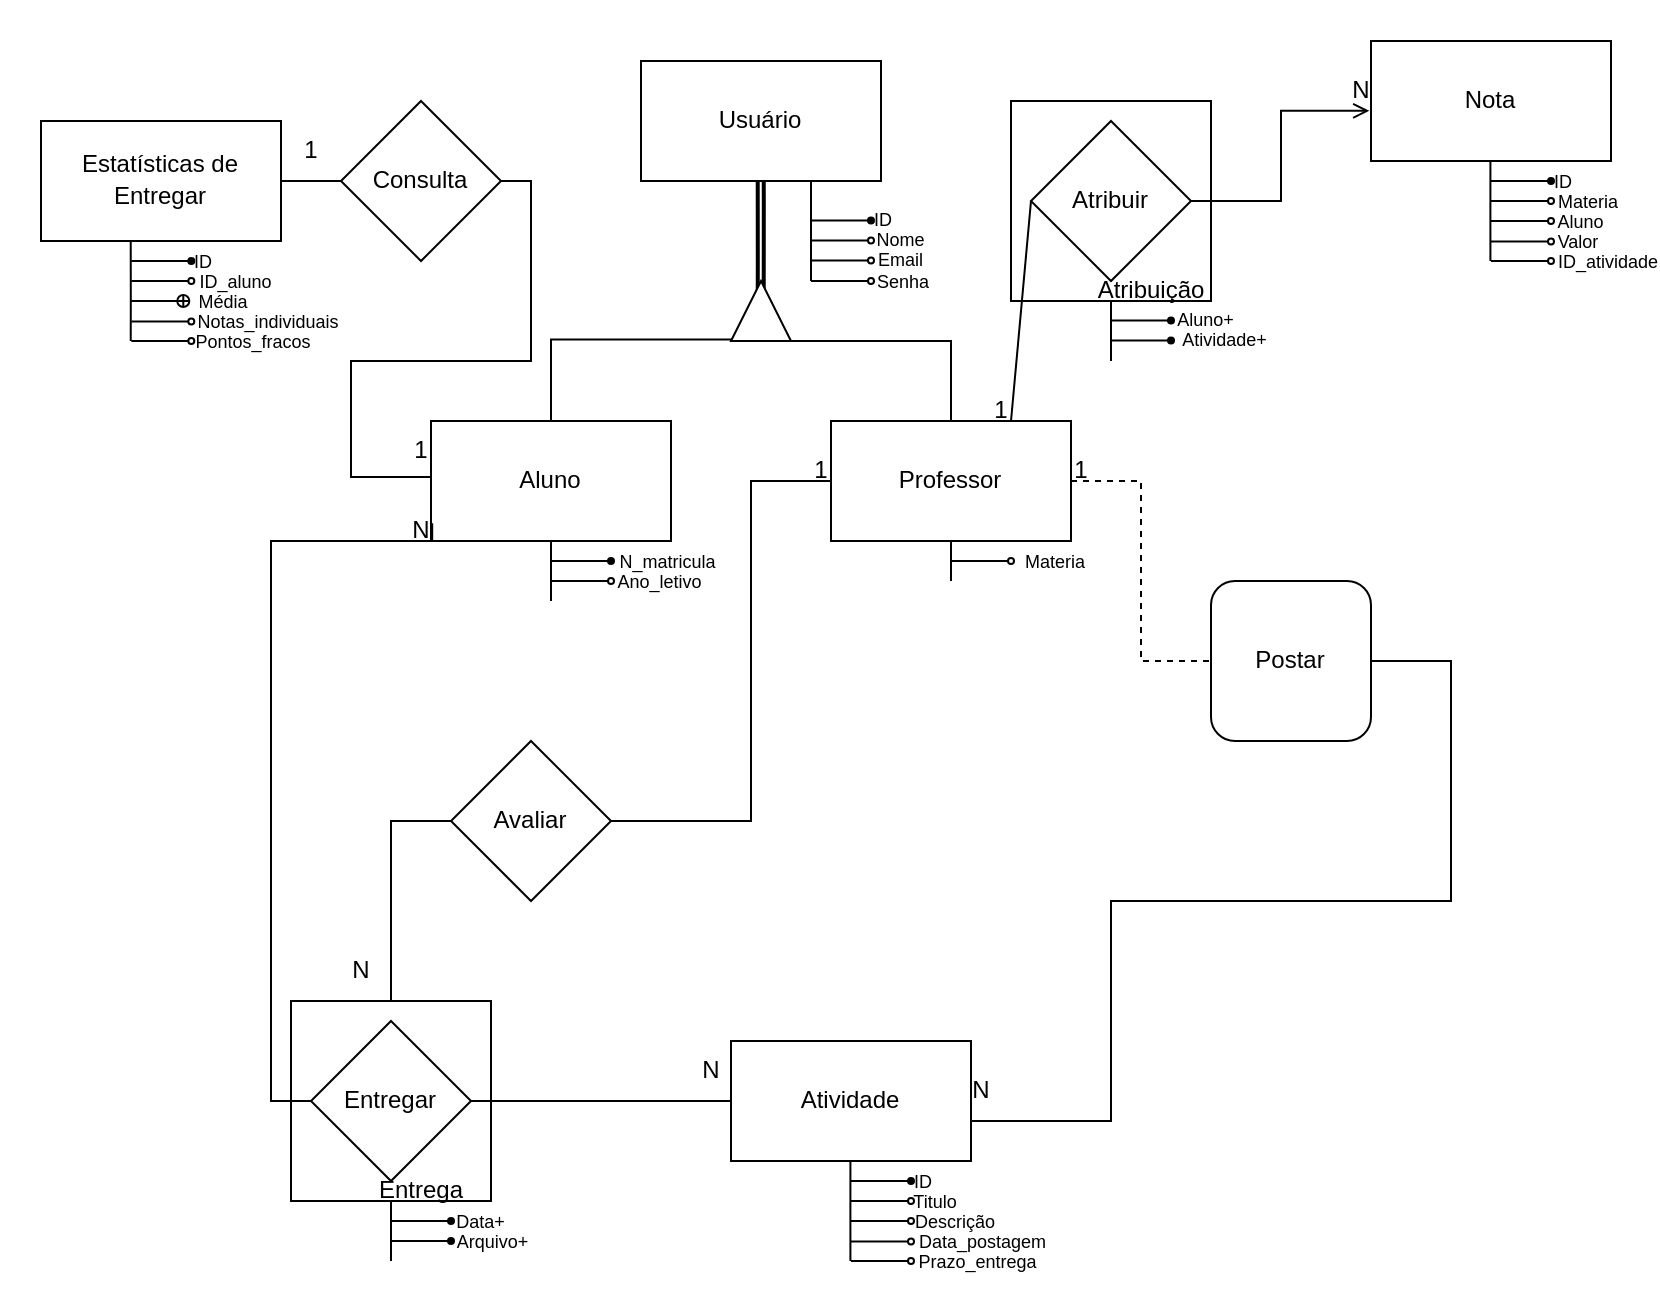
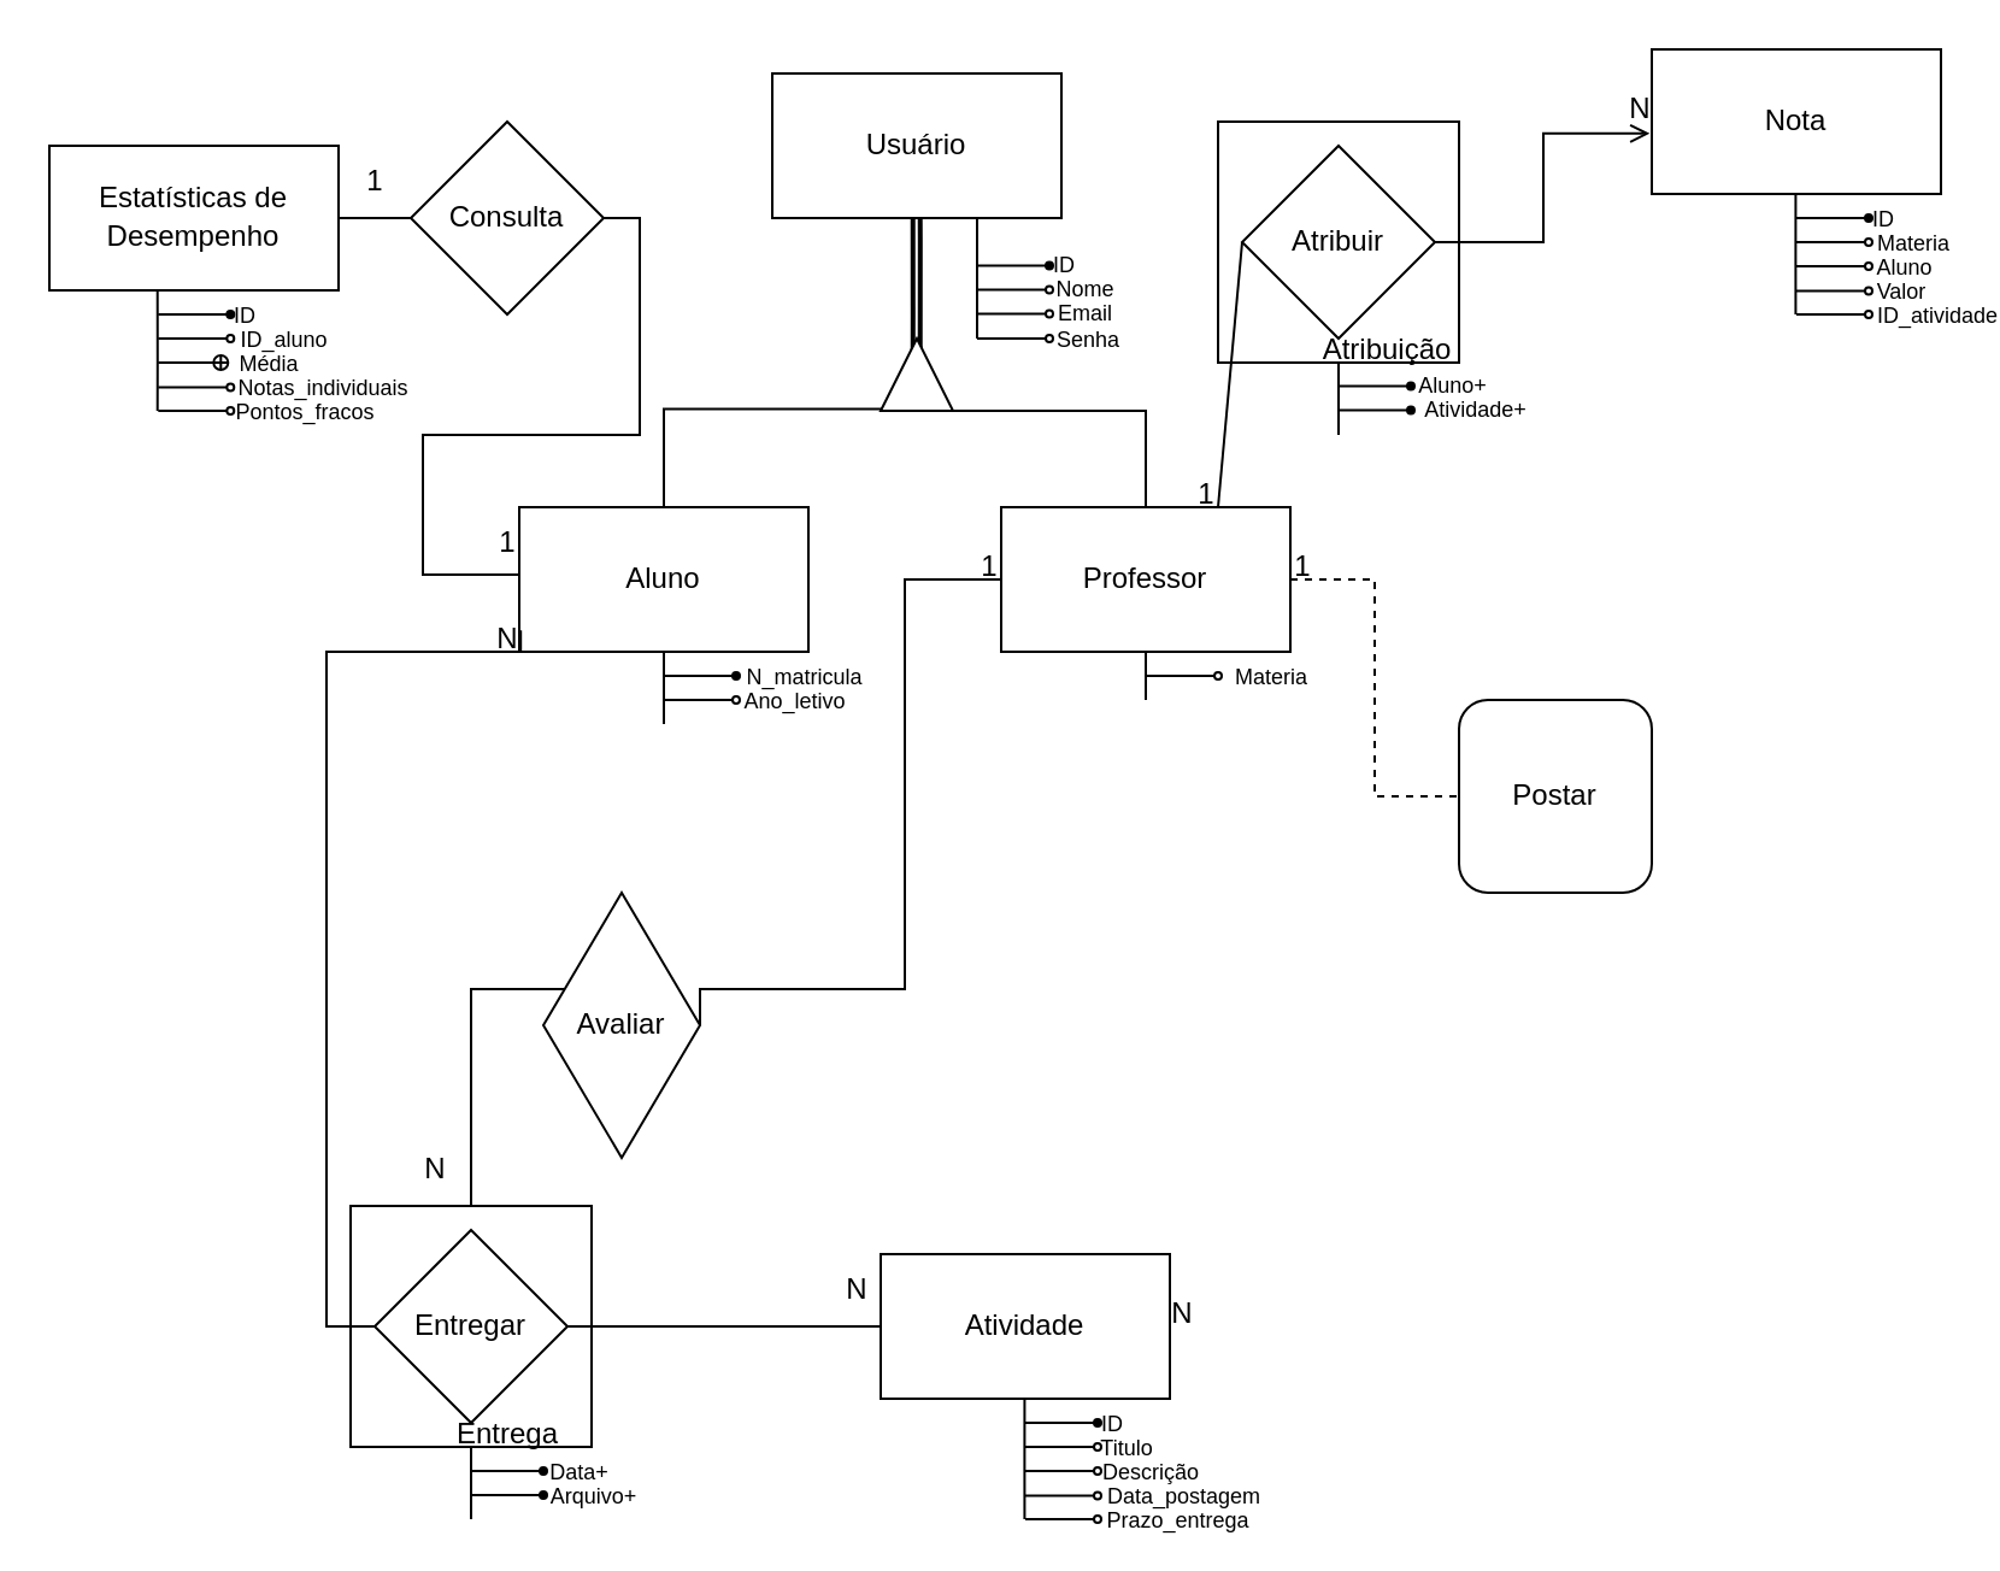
- <mxCell id="57" value="&lt;span id=&quot;docs-internal-guid-1d5ce107-7fff-f453-4a10-6d65ccd9637a&quot;&gt;&lt;span style=&quot;background-color: transparent; font-variant-numeric: normal; font-variant-east-asian: normal; font-variant-alternates: normal; font-variant-position: normal; font-variant-emoji: normal; vertical-align: baseline; white-space-collapse: preserve;&quot;&gt;&lt;font face=&quot;Helvetica&quot;&gt;Estatísticas de Entregar&lt;/font&gt;&lt;/span&gt;&lt;span style=&quot;font-size: 11pt; font-family: Arial, sans-serif; background-color: transparent; font-weight: 700; font-variant-numeric: normal; font-variant-east-asian: normal; font-variant-alternates: normal; font-variant-position: normal; font-variant-emoji: normal; vertical-align: baseline; white-space-collapse: preserve;&quot;&gt;&lt;br&gt;&lt;/span&gt;&lt;/span&gt;" style="rounded=0;whiteSpace=wrap;html=1;" parent="1" vertex="1"><mxGeometry x="20" y="60" width="120" height="60" as="geometry" /></mxCell>
+ <mxCell id="57" value="&lt;span id=&quot;docs-internal-guid-1d5ce107-7fff-f453-4a10-6d65ccd9637a&quot;&gt;&lt;span style=&quot;background-color: transparent; font-variant-numeric: normal; font-variant-east-asian: normal; font-variant-alternates: normal; font-variant-position: normal; font-variant-emoji: normal; vertical-align: baseline; white-space-collapse: preserve;&quot;&gt;&lt;font face=&quot;Helvetica&quot;&gt;Estatísticas de Desempenho&lt;/font&gt;&lt;/span&gt;&lt;span style=&quot;font-size: 11pt; font-family: Arial, sans-serif; background-color: transparent; font-weight: 700; font-variant-numeric: normal; font-variant-east-asian: normal; font-variant-alternates: normal; font-variant-position: normal; font-variant-emoji: normal; vertical-align: baseline; white-space-collapse: preserve;&quot;&gt;&lt;br&gt;&lt;/span&gt;&lt;/span&gt;" style="rounded=0;whiteSpace=wrap;html=1;" parent="1" vertex="1"><mxGeometry x="20" y="60" width="120" height="60" as="geometry" /></mxCell>
- <mxCell id="87" value="Avaliar" style="rhombus;whiteSpace=wrap;html=1;" parent="1" vertex="1"><mxGeometry x="225" y="370" width="80" height="80" as="geometry" /></mxCell>
+ <mxCell id="87" value="Avaliar" style="rhombus;whiteSpace=wrap;html=1;" parent="1" vertex="1"><mxGeometry x="225" y="370" width="65" height="110" as="geometry" /></mxCell>
- <mxCell id="84" style="edgeStyle=orthogonalEdgeStyle;rounded=0;orthogonalLoop=1;jettySize=auto;html=1;entryX=1;entryY=0.667;entryDx=0;entryDy=0;entryPerimeter=0;endArrow=none;startFill=0;" parent="1" source="82" target="32" edge="1"><mxGeometry relative="1" as="geometry"><Array as="points"><mxPoint x="725" y="330" /><mxPoint x="725" y="450" /><mxPoint x="555" y="450" /></Array></mxGeometry></mxCell>
